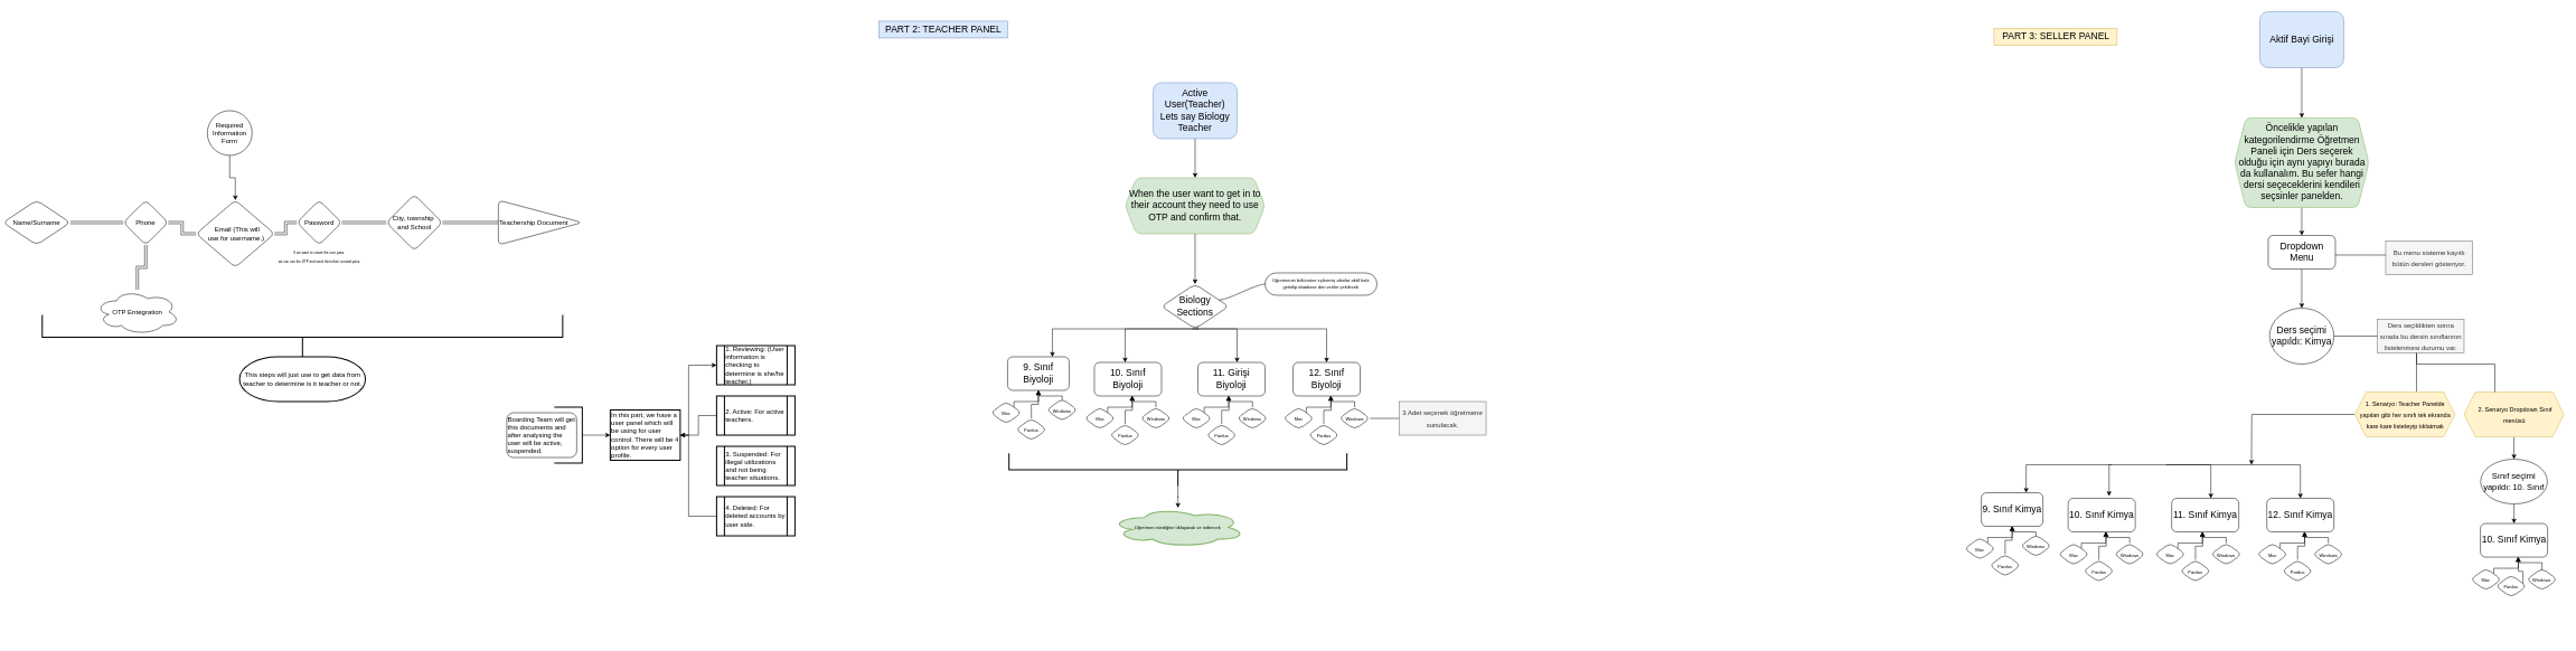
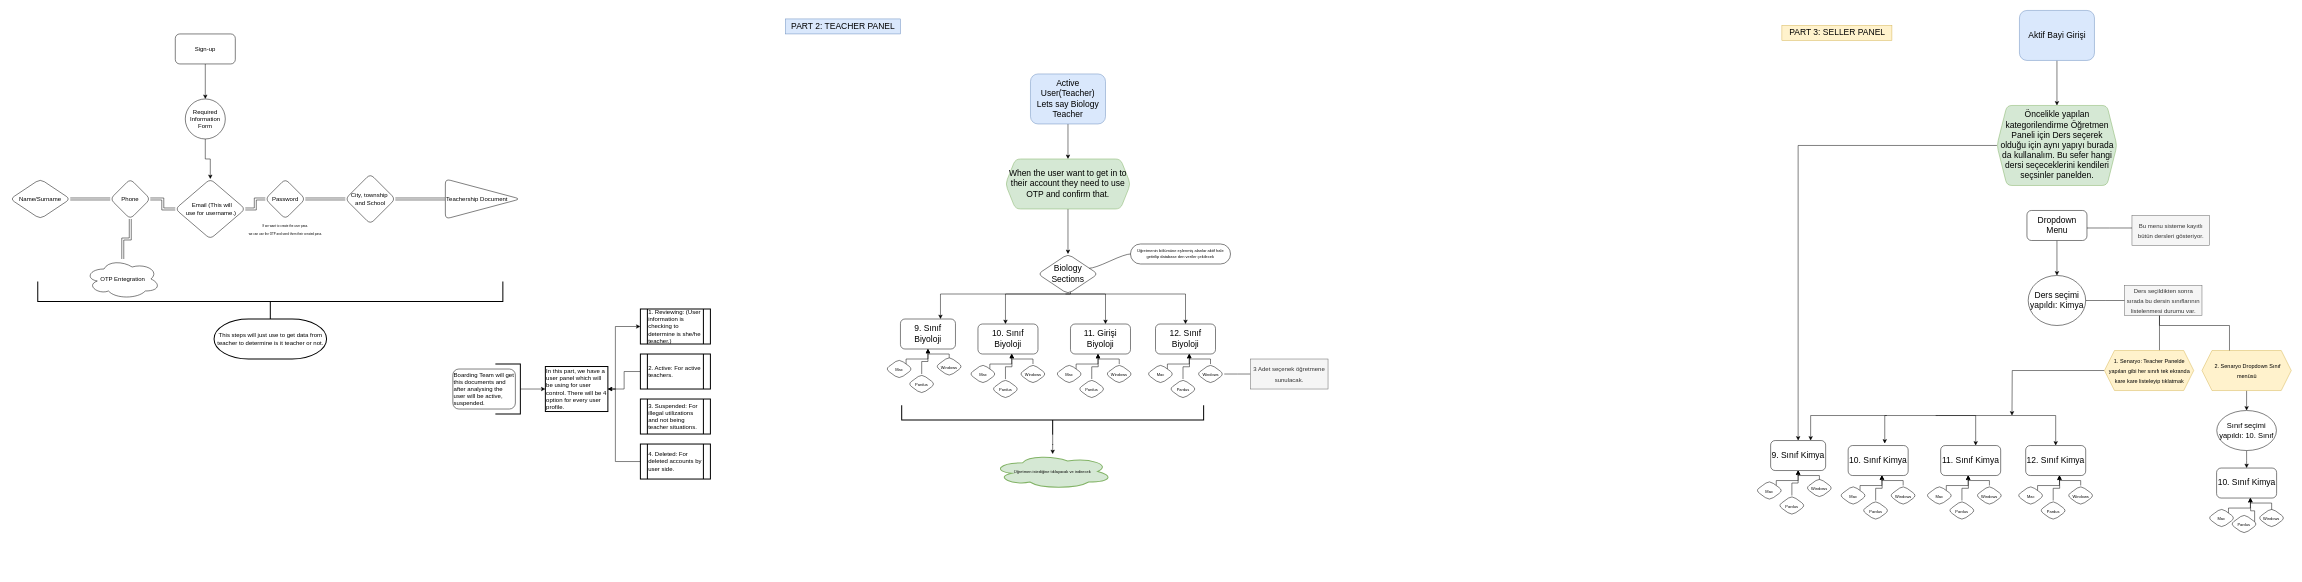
+ <mxCell id="3" value="Sign-up" style="rounded=1;whiteSpace=wrap;html=1;" parent="1" vertex="1"><mxGeometry x="350" y="67" width="120" height="60" as="geometry" /></mxCell>
+ <mxCell id="2" value="" style="edgeStyle=orthogonalEdgeStyle;rounded=0;orthogonalLoop=1;jettySize=auto;html=1;" parent="1" source="3" target="5" edge="1"><mxGeometry relative="1" as="geometry" /></mxCell>
- <mxCell id="16" value="Name/Surname" style="rhombus;whiteSpace=wrap;html=1;rounded=1;" parent="1" vertex="1"><mxGeometry x="5" y="357" width="120" height="80" as="geometry" /></mxCell>
+ <mxCell id="16" value="Name/Surname" style="rhombus;whiteSpace=wrap;html=1;rounded=1;" parent="1" vertex="1"><mxGeometry x="20" y="357" width="120" height="80" as="geometry" /></mxCell>
- <mxCell id="79" value="" style="edgeStyle=orthogonalEdgeStyle;rounded=0;orthogonalLoop=1;jettySize=auto;html=1;strokeColor=default;fontSize=17;" parent="1" source="80" target="82" edge="1"><mxGeometry relative="1" as="geometry" /></mxCell>
+ <mxCell id="79" value="" style="edgeStyle=orthogonalEdgeStyle;rounded=0;orthogonalLoop=1;jettySize=auto;html=1;strokeColor=default;fontSize=17;" parent="1" source="80" target="98" edge="1"><mxGeometry relative="1" as="geometry" /></mxCell>
